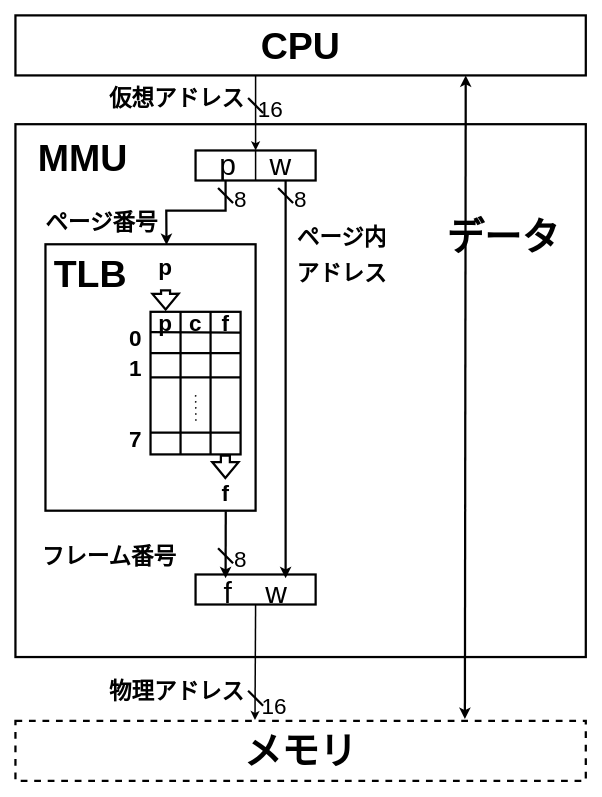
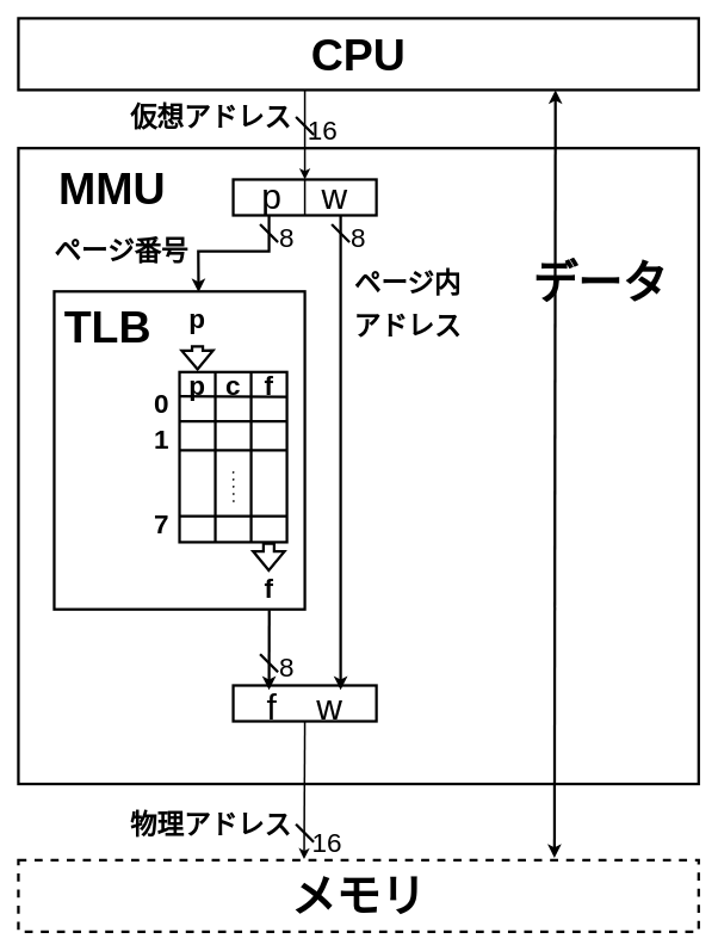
- <mxCell id="20" value="&lt;b&gt;&lt;font style=&quot;font-size: 50px;&quot;&gt;MMU&lt;/font&gt;&lt;/b&gt;" style="text;html=1;strokeColor=none;fillColor=none;align=center;verticalAlign=middle;whiteSpace=wrap;rounded=0;fontSize=30;" parent="1" vertex="1"><mxGeometry x="30" y="170" width="160" height="80" as="geometry" /></mxCell>
+ <mxCell id="20" value="&lt;b&gt;&lt;font style=&quot;font-size: 50px;&quot;&gt;MMU&lt;/font&gt;&lt;/b&gt;" style="text;html=1;strokeColor=none;fillColor=none;align=center;verticalAlign=middle;whiteSpace=wrap;rounded=0;fontSize=30;" parent="1" vertex="1"><mxGeometry x="45" y="170" width="160" height="80" as="geometry" /></mxCell>
- <mxCell id="21" value="&lt;b&gt;ページ番号&lt;/b&gt;" style="text;html=1;strokeColor=none;fillColor=none;align=center;verticalAlign=middle;whiteSpace=wrap;rounded=0;fontSize=30;" parent="1" vertex="1"><mxGeometry x="40" y="275" width="190" height="40" as="geometry" /></mxCell>
+ <mxCell id="21" value="&lt;b&gt;ページ番号&lt;/b&gt;" style="text;html=1;strokeColor=none;fillColor=none;align=center;verticalAlign=middle;whiteSpace=wrap;rounded=0;fontSize=30;" parent="1" vertex="1"><mxGeometry x="40" y="260" width="190" height="40" as="geometry" /></mxCell>
- <mxCell id="22" value="&lt;b&gt;フレーム番号&lt;/b&gt;" style="text;html=1;strokeColor=none;fillColor=none;align=center;verticalAlign=middle;whiteSpace=wrap;rounded=0;fontSize=30;" parent="1" vertex="1"><mxGeometry x="50" y="720" width="190" height="40" as="geometry" /></mxCell>
